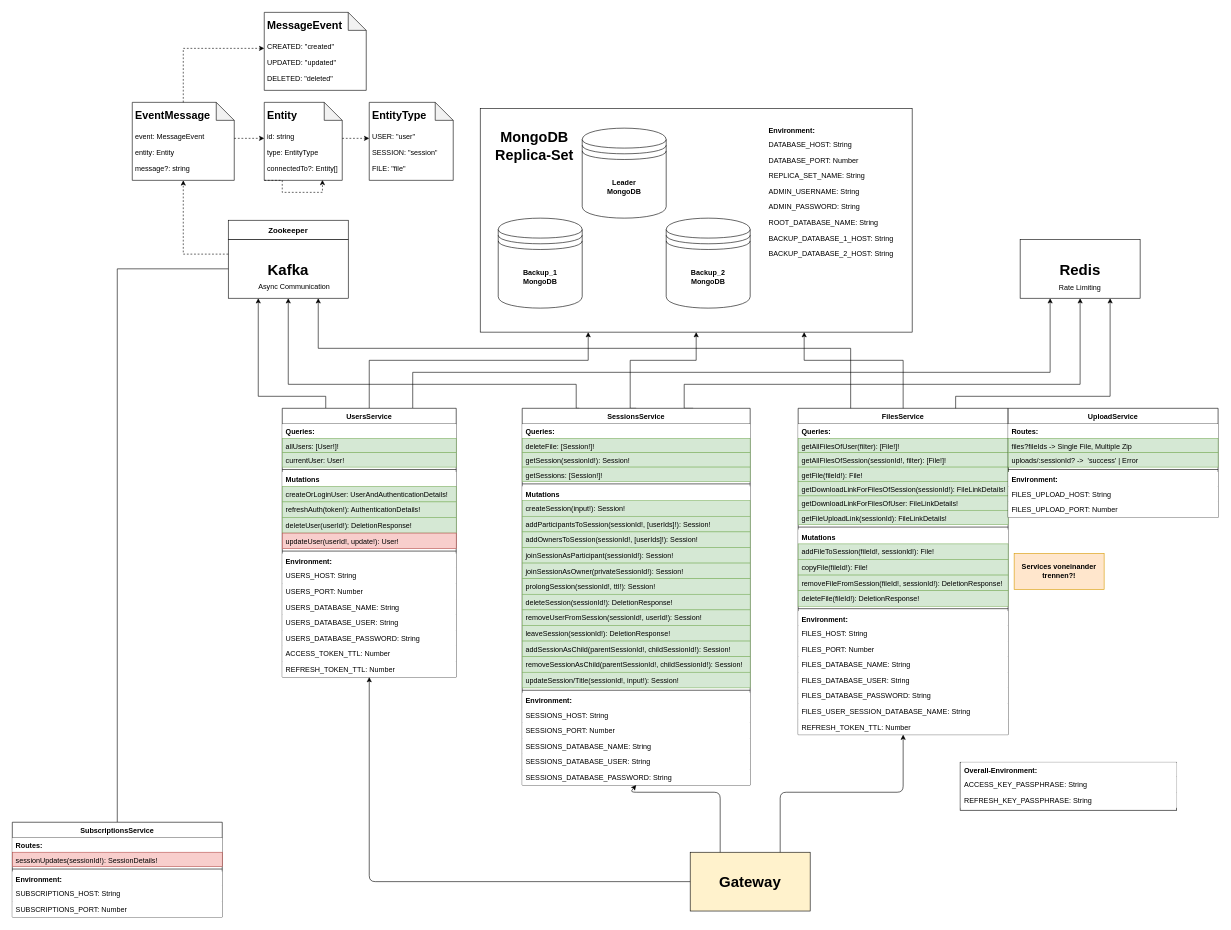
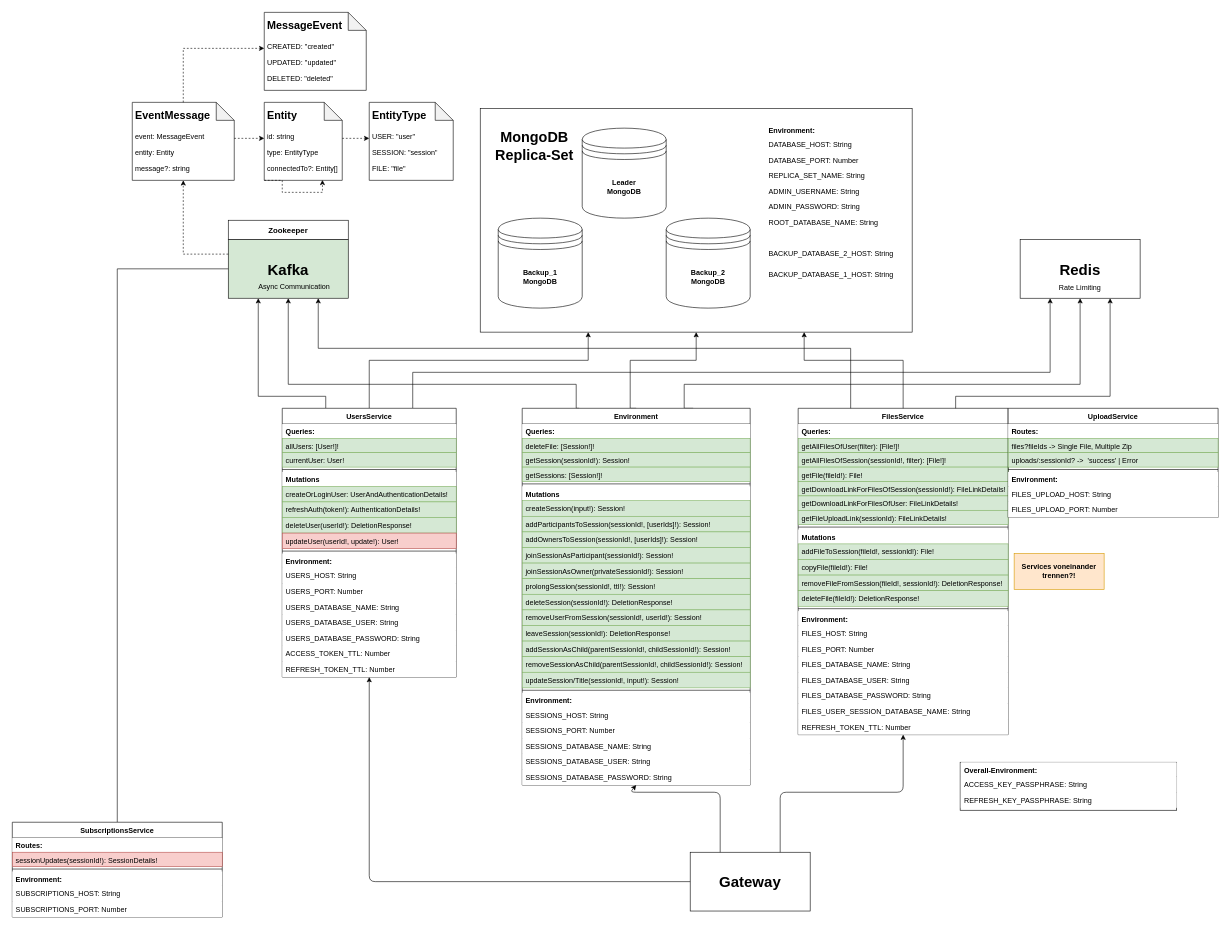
- <mxCell id="71" value="BACKUP_DATABASE_1_HOST: String" style="text;strokeColor=none;fillColor=#ffffff;align=left;verticalAlign=top;spacingLeft=4;spacingRight=4;overflow=hidden;rotatable=0;points=[[0,0.5],[1,0.5]];portConstraint=eastwest;" vertex="1" parent="58"><mxGeometry x="475" y="203" width="235" height="26" as="geometry" /></mxCell>
+ <mxCell id="71" value="BACKUP_DATABASE_1_HOST: String" style="text;strokeColor=none;fillColor=#ffffff;align=left;verticalAlign=top;spacingLeft=4;spacingRight=4;overflow=hidden;rotatable=0;points=[[0,0.5],[1,0.5]];portConstraint=eastwest;" vertex="1" parent="58"><mxGeometry x="475" y="263" width="235" height="26" as="geometry" /></mxCell>
- <mxCell id="78" value="&lt;b style=&quot;font-size: 25px&quot;&gt;&lt;font style=&quot;font-size: 25px&quot;&gt;Kafka&lt;br&gt;&lt;/font&gt;&lt;/b&gt;" style="rounded=0;whiteSpace=wrap;html=1;strokeColor=#000000;fillColor=#ffffff;fontColor=#000000;" vertex="1" parent="77"><mxGeometry y="32" width="200" height="98" as="geometry" /></mxCell>
+ <mxCell id="78" value="&lt;b style=&quot;font-size: 25px&quot;&gt;&lt;font style=&quot;font-size: 25px&quot;&gt;Kafka&lt;br&gt;&lt;/font&gt;&lt;/b&gt;" style="rounded=0;whiteSpace=wrap;html=1;strokeColor=#000000;fillColor=#d5e8d4;fontColor=#000000;" vertex="1" parent="77"><mxGeometry y="32" width="200" height="98" as="geometry" /></mxCell>
- <mxCell id="27" value="SessionsService" style="swimlane;fontStyle=1;align=center;verticalAlign=top;childLayout=stackLayout;horizontal=1;startSize=26;horizontalStack=0;resizeParent=1;resizeParentMax=0;resizeLast=0;collapsible=1;marginBottom=0;fillColor=#ffffff;" vertex="1" parent="1"><mxGeometry x="870" y="680" width="380" height="628" as="geometry" /></mxCell>
+ <mxCell id="27" value="Environment" style="swimlane;fontStyle=1;align=center;verticalAlign=top;childLayout=stackLayout;horizontal=1;startSize=26;horizontalStack=0;resizeParent=1;resizeParentMax=0;resizeLast=0;collapsible=1;marginBottom=0;fillColor=#ffffff;" vertex="1" parent="1"><mxGeometry x="870" y="680" width="380" height="628" as="geometry" /></mxCell>
- <mxCell id="90" value="&lt;b&gt;&lt;font style=&quot;font-size: 25px&quot;&gt;Gateway&lt;br&gt;&lt;/font&gt;&lt;/b&gt;" style="rounded=0;whiteSpace=wrap;html=1;strokeColor=#000000;fillColor=#fff2cc;fontColor=#000000;" vertex="1" parent="89"><mxGeometry width="200" height="98" as="geometry" /></mxCell>
+ <mxCell id="90" value="&lt;b&gt;&lt;font style=&quot;font-size: 25px&quot;&gt;Gateway&lt;br&gt;&lt;/font&gt;&lt;/b&gt;" style="rounded=0;whiteSpace=wrap;html=1;strokeColor=#000000;fillColor=#ffffff;fontColor=#000000;" vertex="1" parent="89"><mxGeometry width="200" height="98" as="geometry" /></mxCell>
